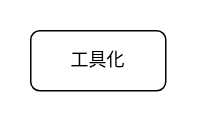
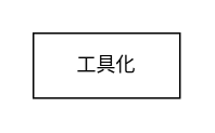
- <mxCell id="2" value="工具化" style="whiteSpace=wrap;html=1;rounded=1;" vertex="1" parent="1"><mxGeometry x="20" y="20" width="90" height="40" as="geometry" /></mxCell>
+ <mxCell id="2" value="工具化" style="rounded=0;whiteSpace=wrap;html=1;" vertex="1" parent="1"><mxGeometry x="20" y="20" width="90" height="40" as="geometry" /></mxCell>
